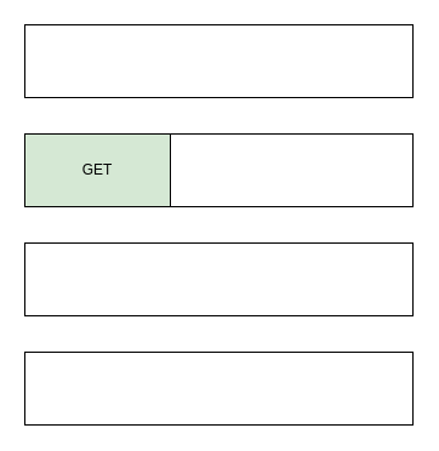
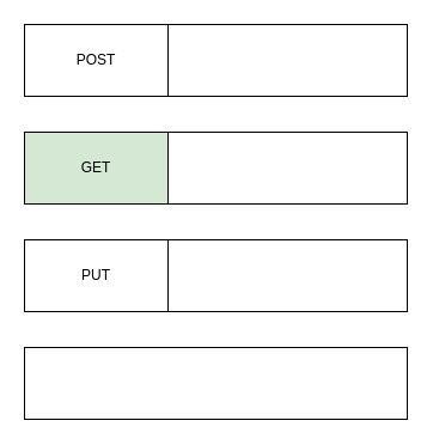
+ <mxCell id="3" value="POST" style="rounded=0;whiteSpace=wrap;html=1;" vertex="1" parent="1"><mxGeometry x="20" y="20" width="120" height="60" as="geometry" /></mxCell>
+ <mxCell id="7" value="PUT" style="rounded=0;whiteSpace=wrap;html=1;" vertex="1" parent="1"><mxGeometry x="20" y="200" width="120" height="60" as="geometry" /></mxCell>
